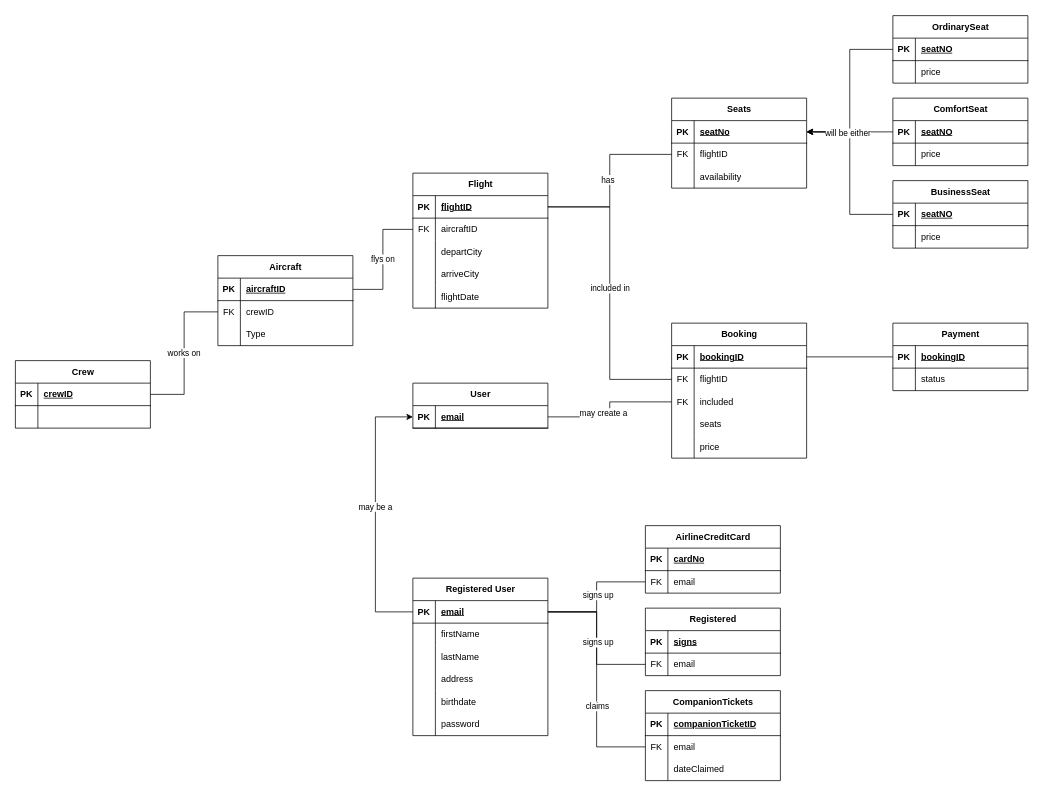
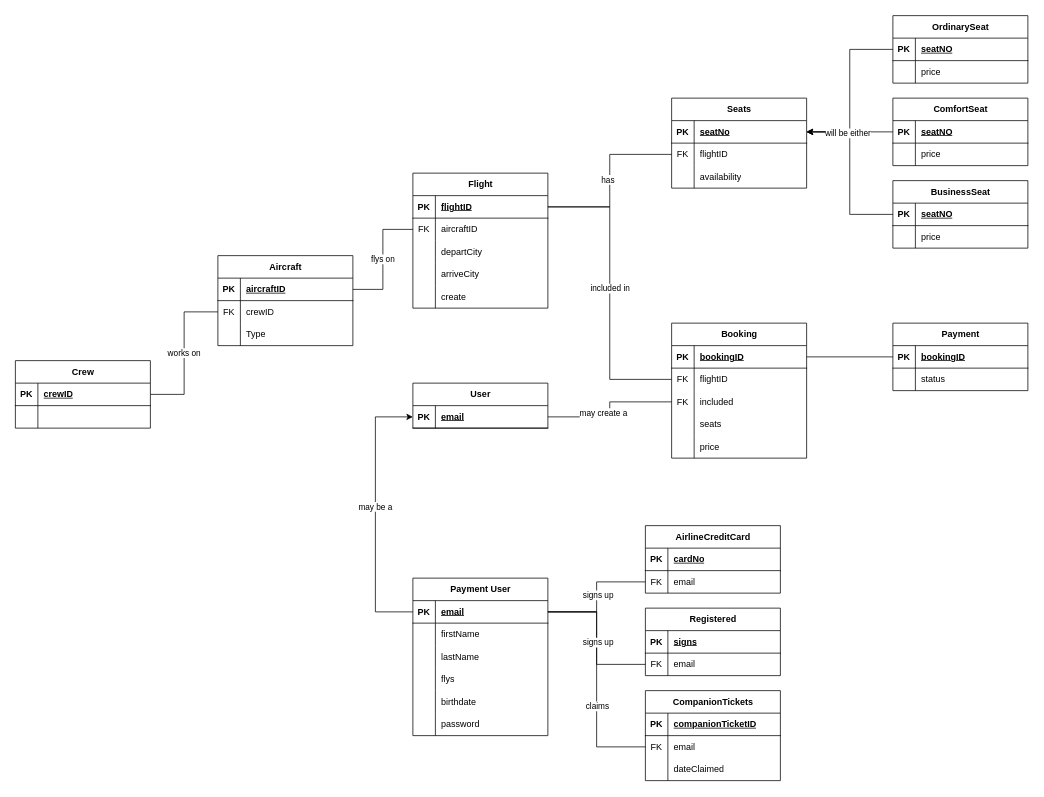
- <mxCell id="80" value="flightDate" style="shape=partialRectangle;connectable=0;fillColor=none;top=0;left=0;bottom=0;right=0;align=left;spacingLeft=6;overflow=hidden;whiteSpace=wrap;html=1;" vertex="1" parent="78"><mxGeometry x="30" width="150" height="30" as="geometry"><mxRectangle width="150" height="30" as="alternateBounds" /></mxGeometry></mxCell>
+ <mxCell id="80" value="create" style="shape=partialRectangle;connectable=0;fillColor=none;top=0;left=0;bottom=0;right=0;align=left;spacingLeft=6;overflow=hidden;whiteSpace=wrap;html=1;" vertex="1" parent="78"><mxGeometry x="30" width="150" height="30" as="geometry"><mxRectangle width="150" height="30" as="alternateBounds" /></mxGeometry></mxCell>
- <mxCell id="6" value="Registered User" style="shape=table;startSize=30;container=1;collapsible=1;childLayout=tableLayout;fixedRows=1;rowLines=0;fontStyle=1;align=center;resizeLast=1;html=1;" vertex="1" parent="1"><mxGeometry x="550" y="770" width="180" height="210" as="geometry" /></mxCell>
+ <mxCell id="6" value="Payment User" style="shape=table;startSize=30;container=1;collapsible=1;childLayout=tableLayout;fixedRows=1;rowLines=0;fontStyle=1;align=center;resizeLast=1;html=1;" vertex="1" parent="1"><mxGeometry x="550" y="770" width="180" height="210" as="geometry" /></mxCell>
- <mxCell id="18" value="address" style="shape=partialRectangle;connectable=0;fillColor=none;top=0;left=0;bottom=0;right=0;align=left;spacingLeft=6;overflow=hidden;whiteSpace=wrap;html=1;" vertex="1" parent="16"><mxGeometry x="30" width="150" height="30" as="geometry"><mxRectangle width="150" height="30" as="alternateBounds" /></mxGeometry></mxCell>
+ <mxCell id="18" value="flys" style="shape=partialRectangle;connectable=0;fillColor=none;top=0;left=0;bottom=0;right=0;align=left;spacingLeft=6;overflow=hidden;whiteSpace=wrap;html=1;" vertex="1" parent="16"><mxGeometry x="30" width="150" height="30" as="geometry"><mxRectangle width="150" height="30" as="alternateBounds" /></mxGeometry></mxCell>
